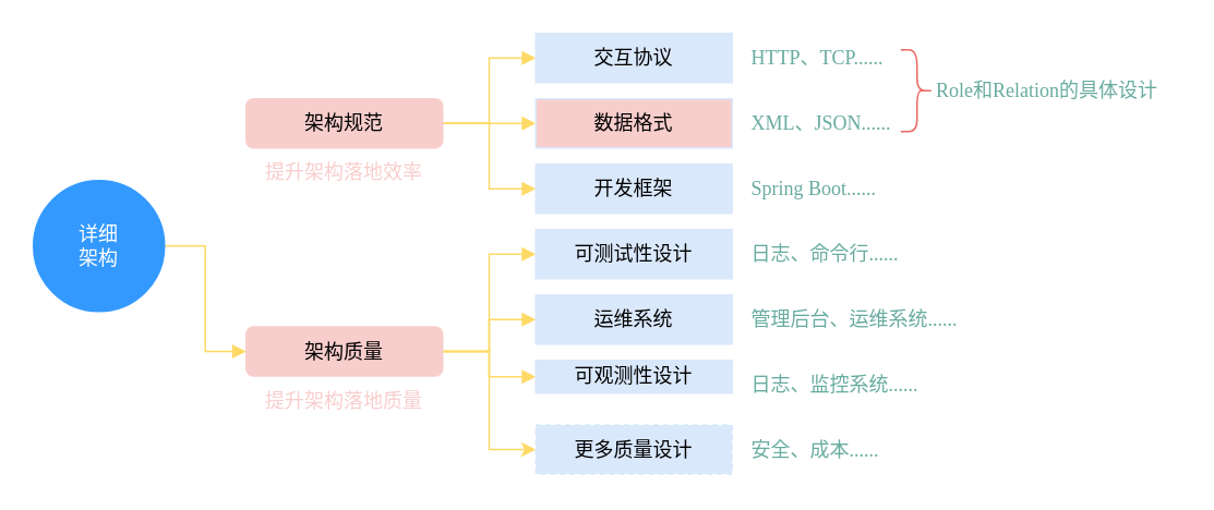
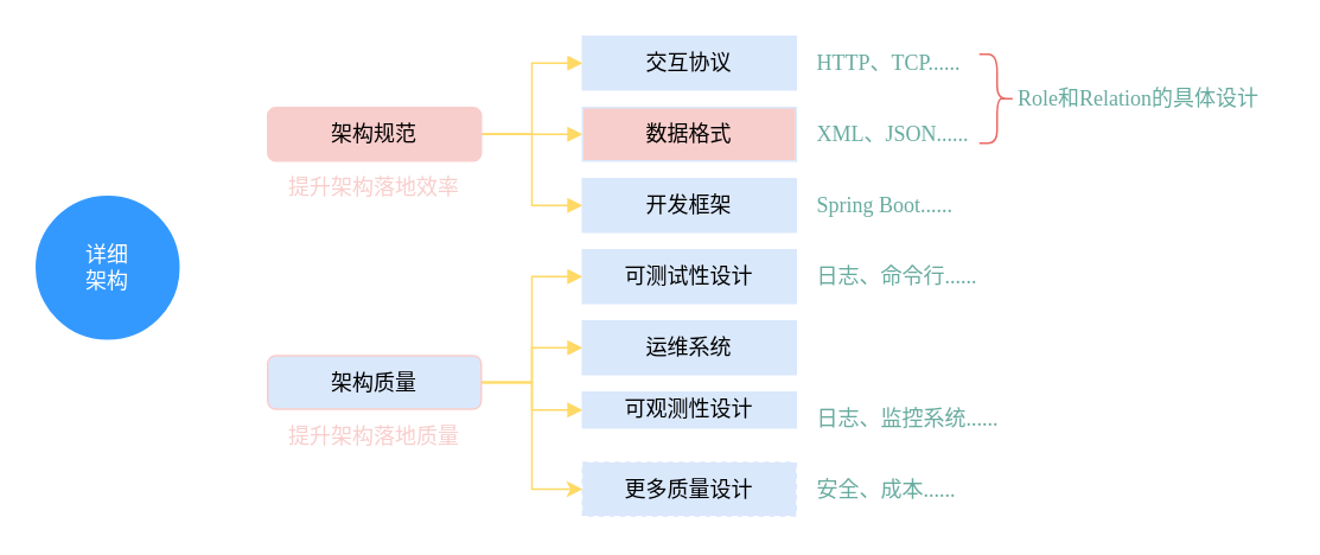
- <mxCell id="8" style="edgeStyle=orthogonalEdgeStyle;rounded=0;orthogonalLoop=1;jettySize=auto;html=1;exitX=1;exitY=0.5;exitDx=0;exitDy=0;entryX=0;entryY=0.5;entryDx=0;entryDy=0;fontFamily=微软雅黑;fontColor=#67AB9F;endArrow=block;endFill=1;strokeColor=#FFD966;" edge="1" parent="1" source="9" target="23"><mxGeometry relative="1" as="geometry" /></mxCell>
- <mxCell id="20" value="管理后台、运维系统......" style="text;html=1;align=left;verticalAlign=middle;whiteSpace=wrap;rounded=0;fontFamily=微软雅黑;fontColor=#67AB9F;" vertex="1" parent="1"><mxGeometry x="457" y="180" width="133" height="30" as="geometry" /></mxCell>
- <mxCell id="23" value="架构质量" style="rounded=1;whiteSpace=wrap;html=1;fontFamily=微软雅黑;fillColor=#F8CECC;strokeColor=#F8CECC;" vertex="1" parent="1"><mxGeometry x="150" y="199.5" width="120" height="30" as="geometry" /></mxCell>
+ <mxCell id="23" value="架构质量" style="rounded=1;whiteSpace=wrap;html=1;fontFamily=微软雅黑;fillColor=#dae8fc;strokeColor=#F8CECC;" vertex="1" parent="1"><mxGeometry x="150" y="199.5" width="120" height="30" as="geometry" /></mxCell>
